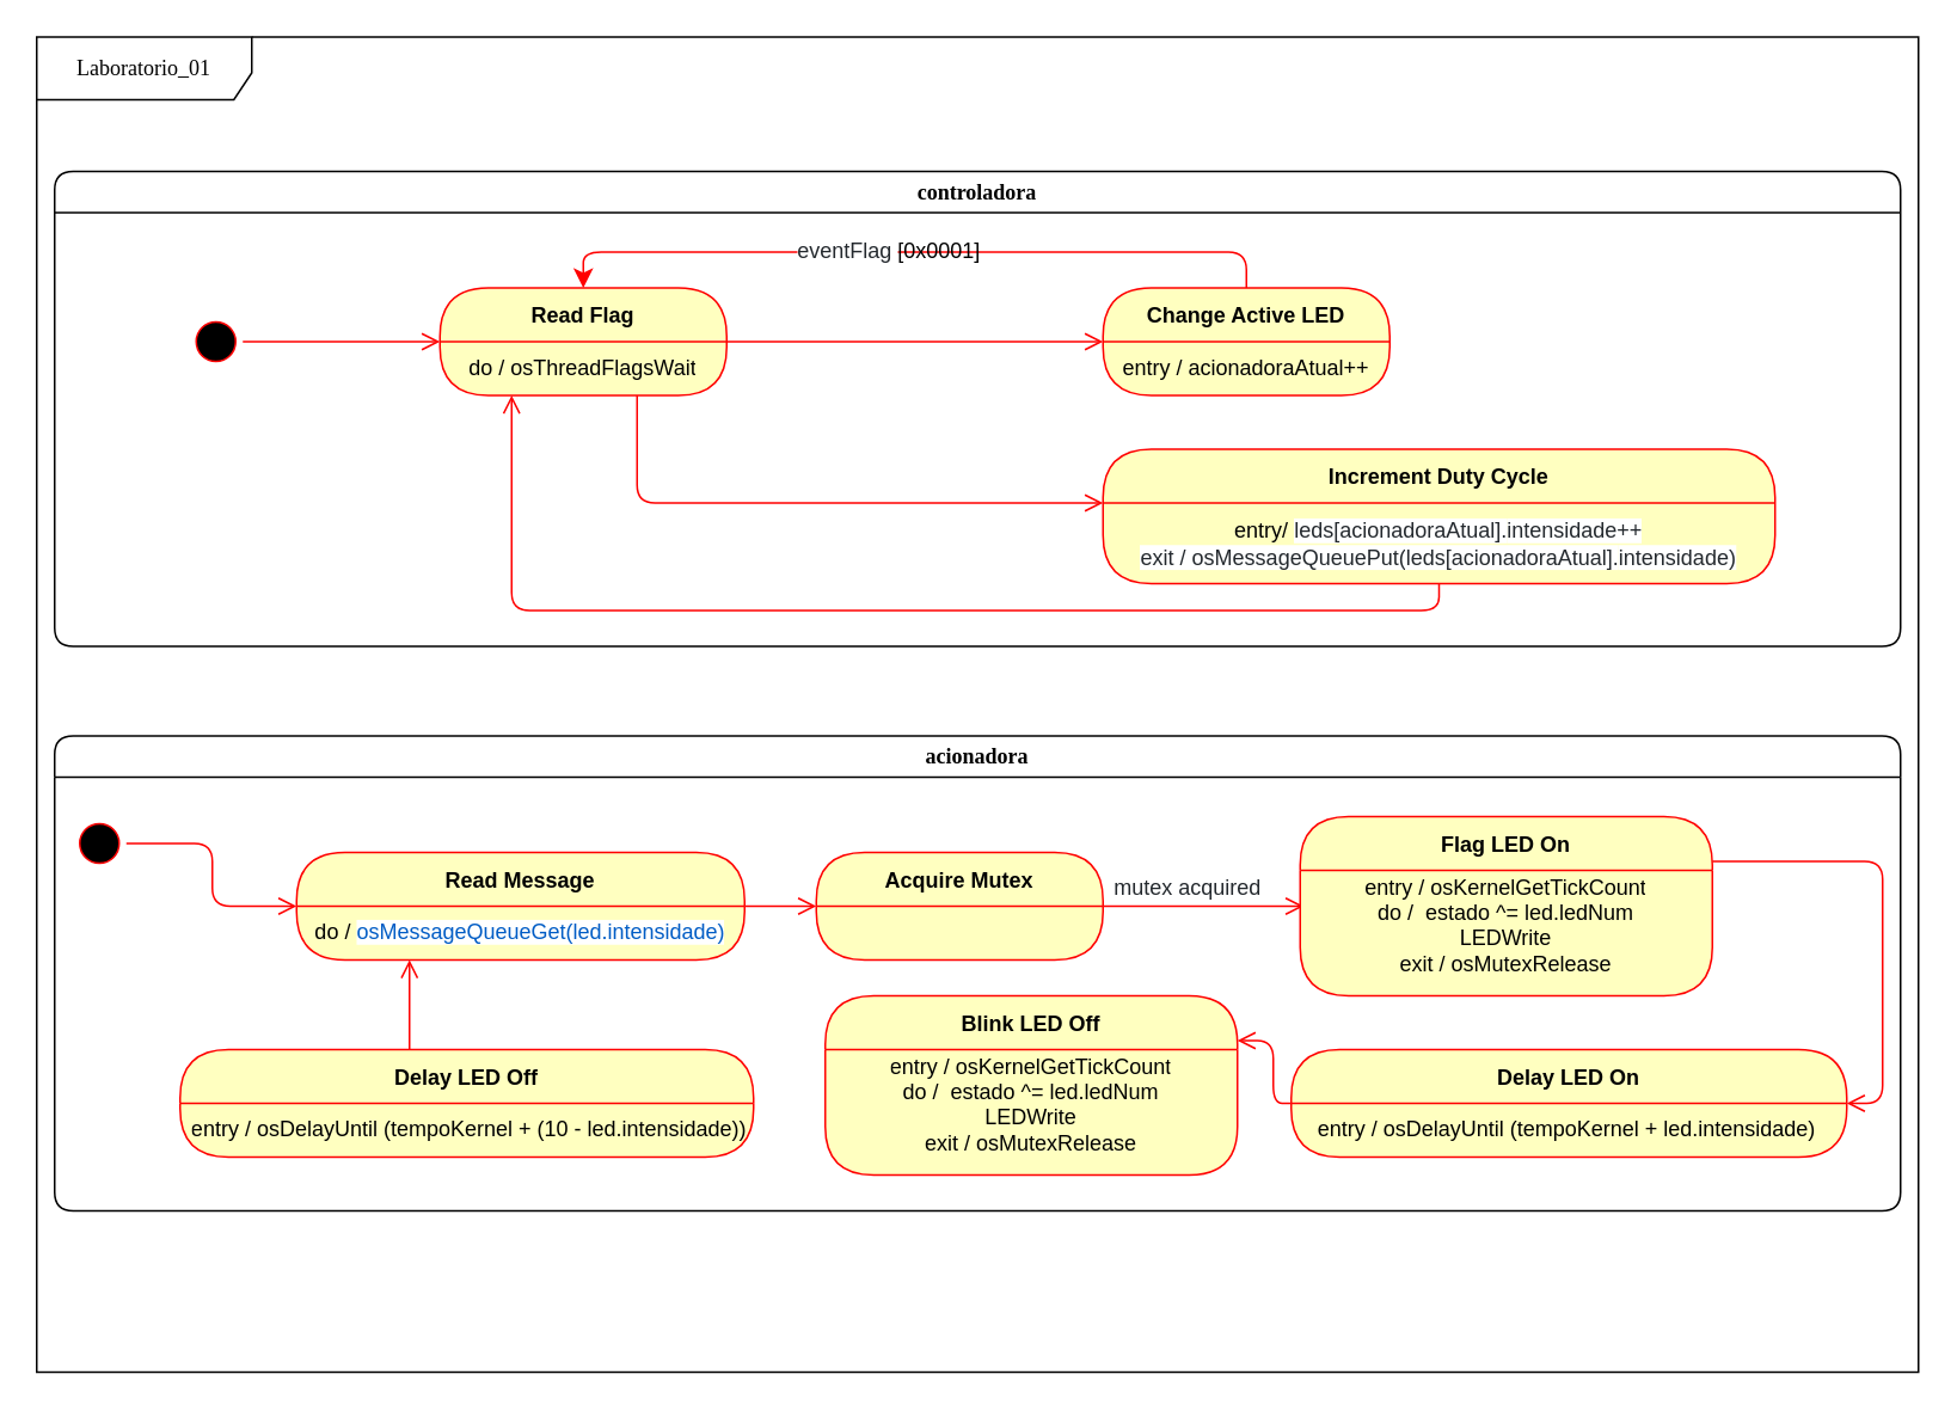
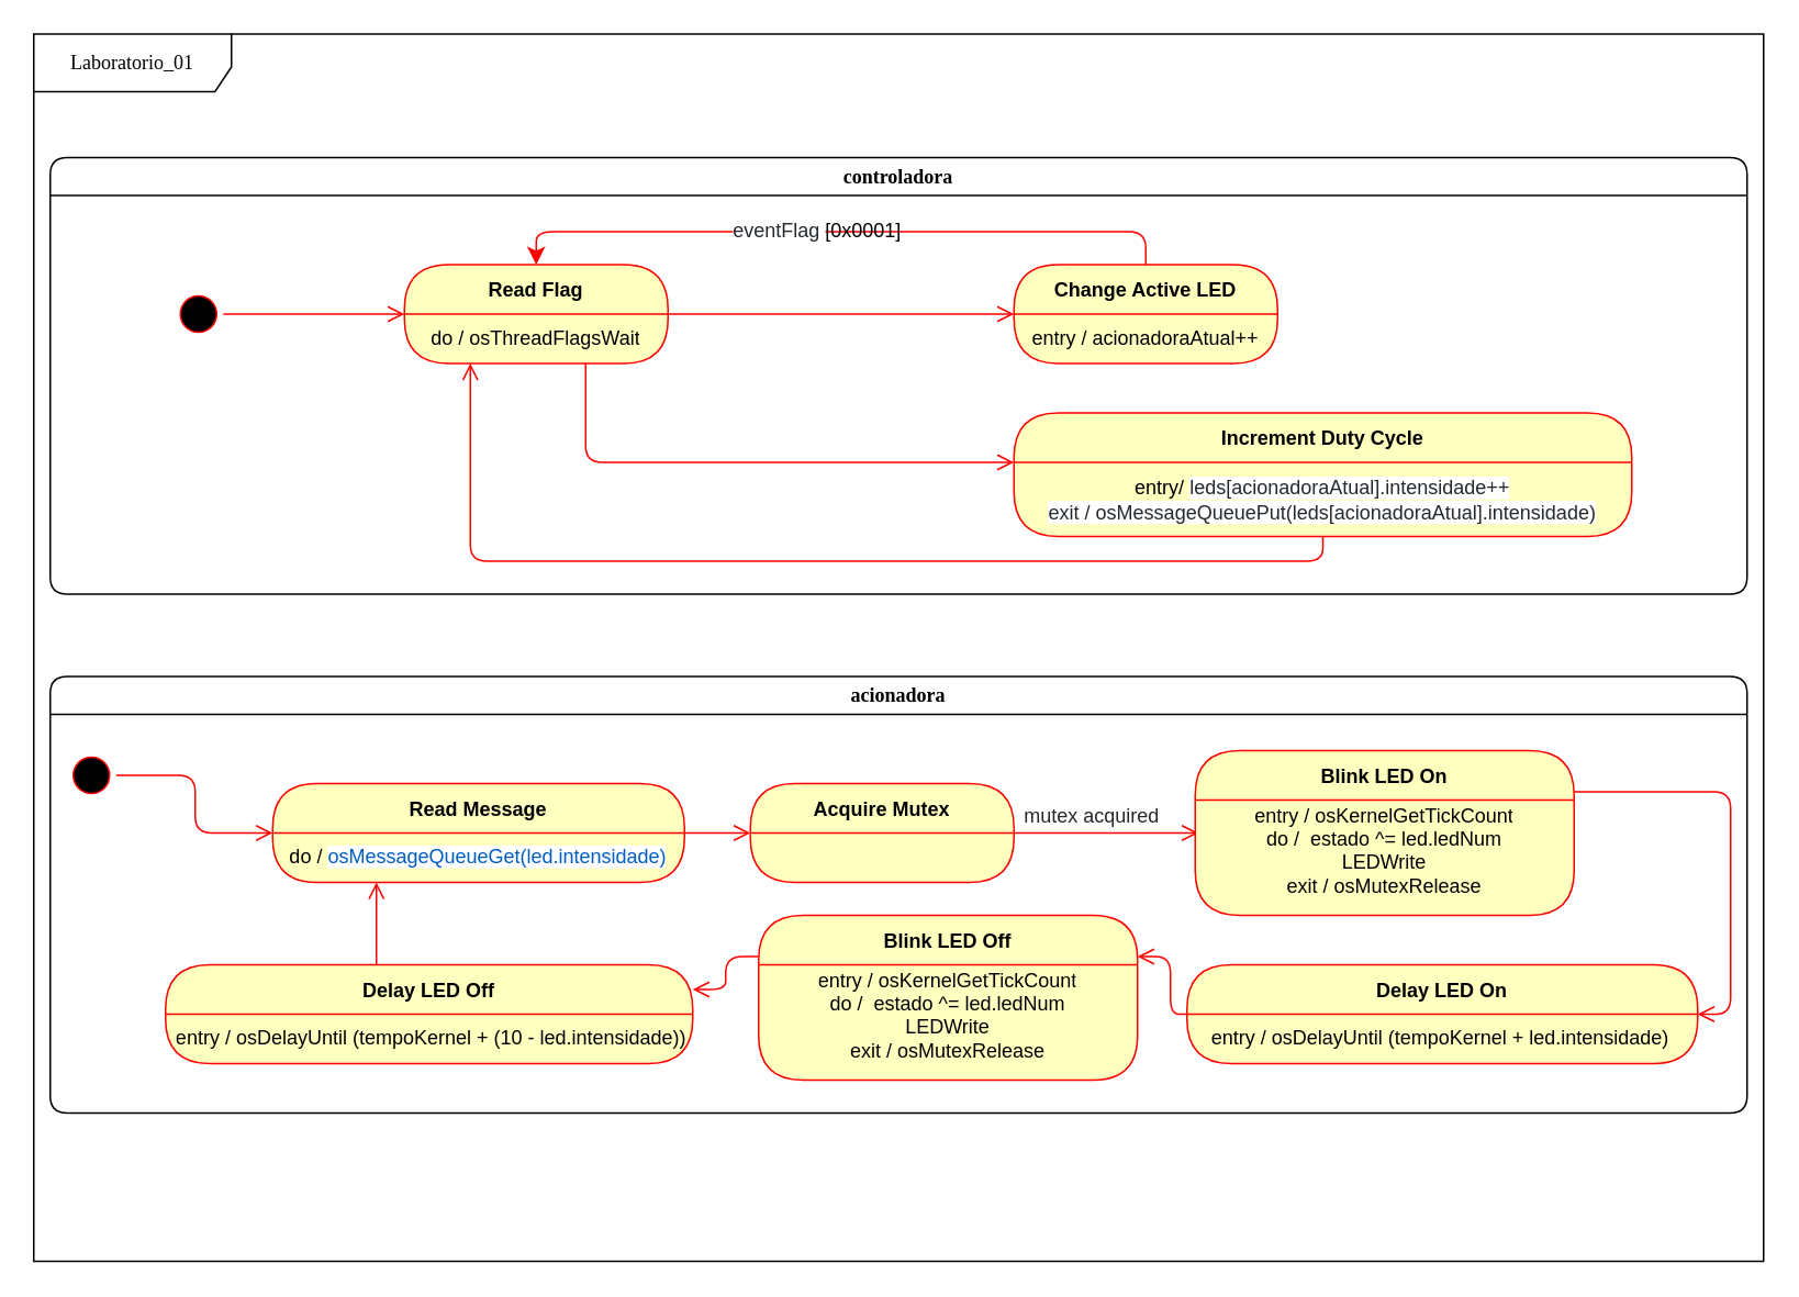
- <mxCell id="11" value="Flag LED On" style="swimlane;fontStyle=1;align=center;verticalAlign=middle;childLayout=stackLayout;horizontal=1;startSize=30;horizontalStack=0;resizeParent=0;resizeLast=1;container=0;fontColor=#000000;collapsible=0;rounded=1;arcSize=30;strokeColor=#ff0000;fillColor=#ffffc0;swimlaneFillColor=#ffffc0;dropTarget=0;" vertex="1" parent="3"><mxGeometry x="695" y="45" width="230" height="100" as="geometry" /></mxCell>
+ <mxCell id="11" value="Blink LED On" style="swimlane;fontStyle=1;align=center;verticalAlign=middle;childLayout=stackLayout;horizontal=1;startSize=30;horizontalStack=0;resizeParent=0;resizeLast=1;container=0;fontColor=#000000;collapsible=0;rounded=1;arcSize=30;strokeColor=#ff0000;fillColor=#ffffc0;swimlaneFillColor=#ffffc0;dropTarget=0;" vertex="1" parent="3"><mxGeometry x="695" y="45" width="230" height="100" as="geometry" /></mxCell>
+ <mxCell id="36" style="edgeStyle=elbowEdgeStyle;html=1;labelBackgroundColor=none;endArrow=open;endSize=8;strokeColor=#ff0000;fontFamily=Verdana;fontSize=12;align=left;exitX=0;exitY=0.25;exitDx=0;exitDy=0;entryX=1;entryY=0.25;entryDx=0;entryDy=0;" edge="1" parent="1" source="30" target="34"><mxGeometry relative="1" as="geometry"><mxPoint x="425" y="515" as="sourcePoint" /><mxPoint x="465" y="515" as="targetPoint" /><Array as="points"><mxPoint x="440" y="580" /><mxPoint x="535" y="515" /></Array></mxGeometry></mxCell>
